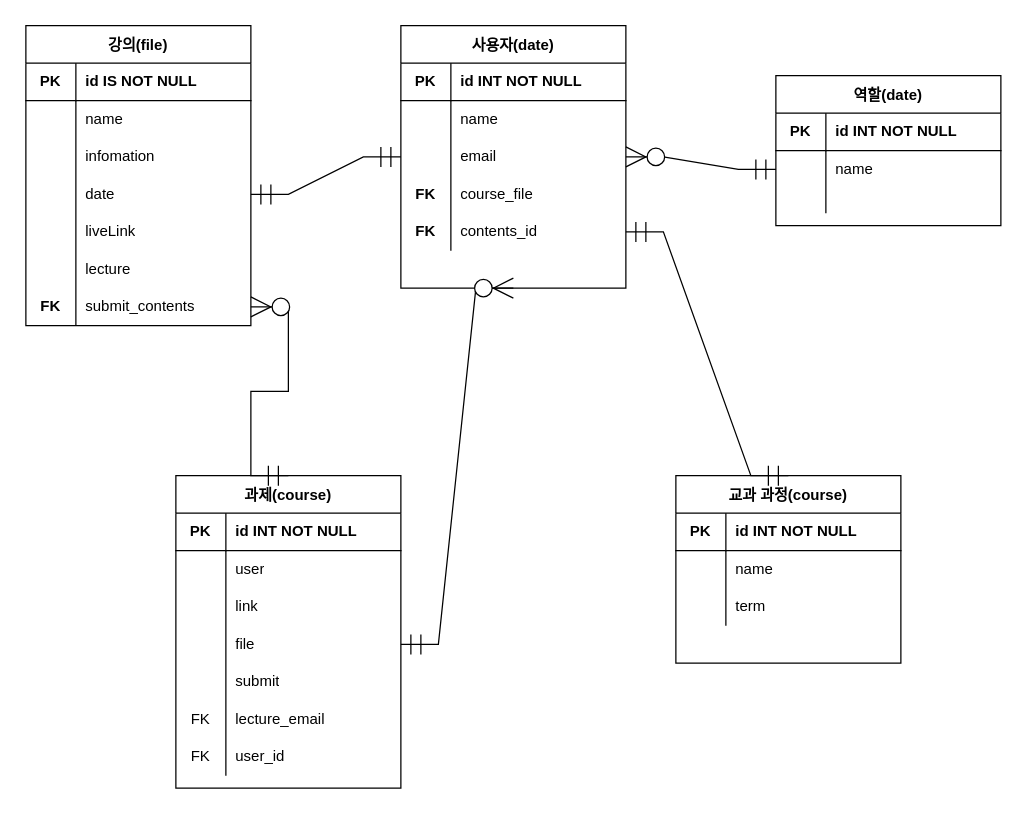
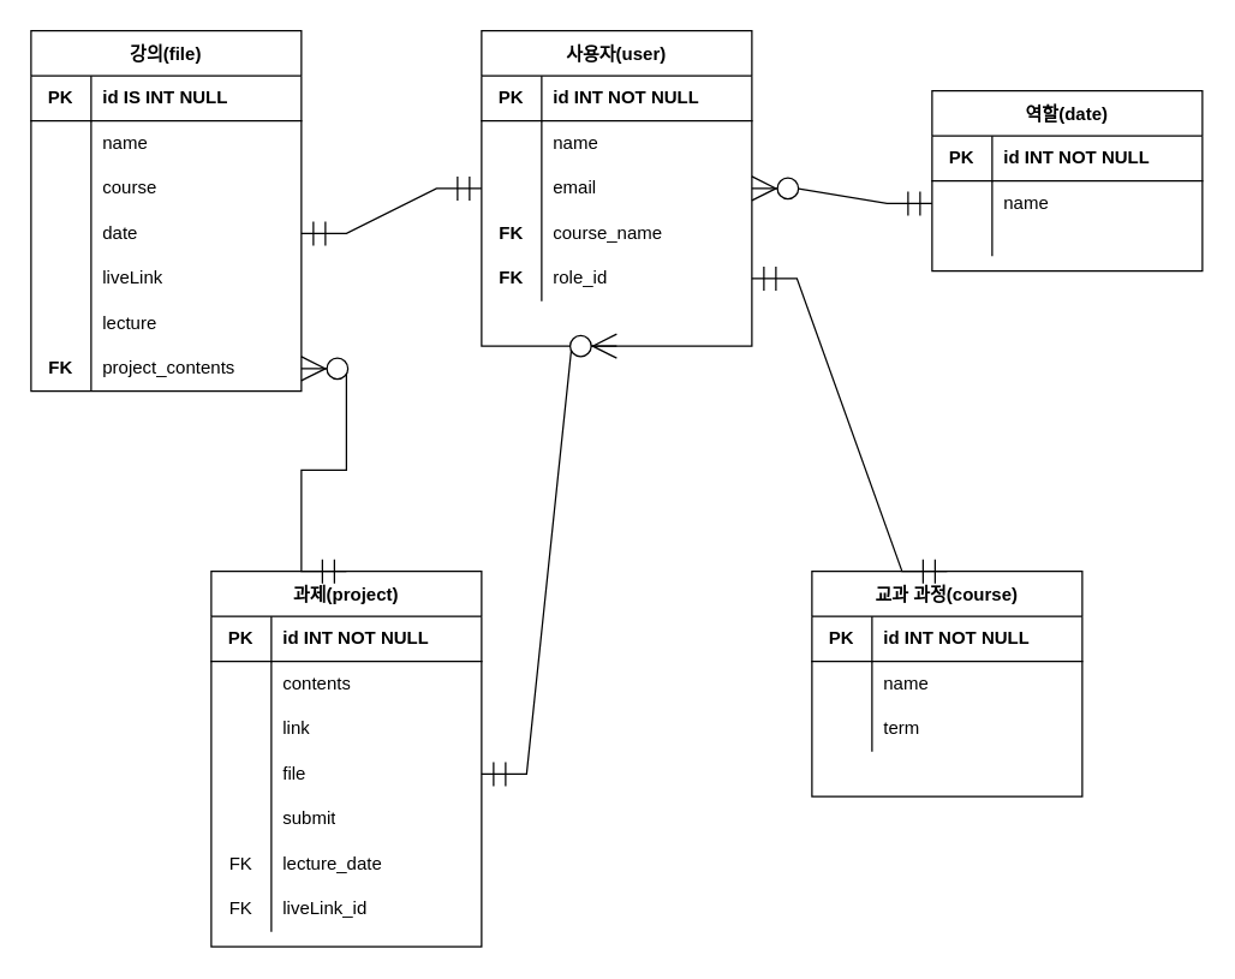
- <mxCell id="2" value="사용자(date)" style="shape=table;startSize=30;container=1;collapsible=0;childLayout=tableLayout;fixedRows=1;rowLines=0;fontStyle=1;rounded=0;" vertex="1" parent="1"><mxGeometry x="320" y="20" width="180" height="210" as="geometry" /></mxCell>
+ <mxCell id="2" value="사용자(user)" style="shape=table;startSize=30;container=1;collapsible=0;childLayout=tableLayout;fixedRows=1;rowLines=0;fontStyle=1;rounded=0;" vertex="1" parent="1"><mxGeometry x="320" y="20" width="180" height="210" as="geometry" /></mxCell>
- <mxCell id="21" value="id IS NOT NULL" style="shape=partialRectangle;html=1;whiteSpace=wrap;connectable=0;fillColor=none;top=0;left=0;bottom=1;right=0;align=left;spacingLeft=6;overflow=hidden;rounded=0;fontStyle=1" vertex="1" parent="19"><mxGeometry x="40" width="140" height="30" as="geometry"><mxRectangle width="140" height="30" as="alternateBounds" /></mxGeometry></mxCell>
+ <mxCell id="21" value="id IS INT NULL" style="shape=partialRectangle;html=1;whiteSpace=wrap;connectable=0;fillColor=none;top=0;left=0;bottom=1;right=0;align=left;spacingLeft=6;overflow=hidden;rounded=0;fontStyle=1" vertex="1" parent="19"><mxGeometry x="40" width="140" height="30" as="geometry"><mxRectangle width="140" height="30" as="alternateBounds" /></mxGeometry></mxCell>
- <mxCell id="27" value="infomation" style="shape=partialRectangle;html=1;whiteSpace=wrap;connectable=0;fillColor=none;top=0;left=0;bottom=0;right=0;align=left;spacingLeft=6;overflow=hidden;rounded=0;" vertex="1" parent="25"><mxGeometry x="40" width="140" height="30" as="geometry"><mxRectangle width="140" height="30" as="alternateBounds" /></mxGeometry></mxCell>
+ <mxCell id="27" value="course" style="shape=partialRectangle;html=1;whiteSpace=wrap;connectable=0;fillColor=none;top=0;left=0;bottom=0;right=0;align=left;spacingLeft=6;overflow=hidden;rounded=0;" vertex="1" parent="25"><mxGeometry x="40" width="140" height="30" as="geometry"><mxRectangle width="140" height="30" as="alternateBounds" /></mxGeometry></mxCell>
- <mxCell id="14" value="course_file" style="shape=partialRectangle;html=1;whiteSpace=wrap;connectable=0;fillColor=none;top=0;left=0;bottom=0;right=0;align=left;spacingLeft=6;overflow=hidden;rounded=0;" vertex="1" parent="12"><mxGeometry x="40" width="140" height="30" as="geometry"><mxRectangle width="140" height="30" as="alternateBounds" /></mxGeometry></mxCell>
+ <mxCell id="14" value="course_name" style="shape=partialRectangle;html=1;whiteSpace=wrap;connectable=0;fillColor=none;top=0;left=0;bottom=0;right=0;align=left;spacingLeft=6;overflow=hidden;rounded=0;" vertex="1" parent="12"><mxGeometry x="40" width="140" height="30" as="geometry"><mxRectangle width="140" height="30" as="alternateBounds" /></mxGeometry></mxCell>
- <mxCell id="17" value="contents_id" style="shape=partialRectangle;html=1;whiteSpace=wrap;connectable=0;fillColor=none;top=0;left=0;bottom=0;right=0;align=left;spacingLeft=6;overflow=hidden;rounded=0;" vertex="1" parent="15"><mxGeometry x="40" width="140" height="30" as="geometry"><mxRectangle width="140" height="30" as="alternateBounds" /></mxGeometry></mxCell>
+ <mxCell id="17" value="role_id" style="shape=partialRectangle;html=1;whiteSpace=wrap;connectable=0;fillColor=none;top=0;left=0;bottom=0;right=0;align=left;spacingLeft=6;overflow=hidden;rounded=0;" vertex="1" parent="15"><mxGeometry x="40" width="140" height="30" as="geometry"><mxRectangle width="140" height="30" as="alternateBounds" /></mxGeometry></mxCell>
- <mxCell id="39" value="submit_contents" style="shape=partialRectangle;html=1;whiteSpace=wrap;connectable=0;fillColor=none;top=0;left=0;bottom=0;right=0;align=left;spacingLeft=6;overflow=hidden;rounded=0;" vertex="1" parent="37"><mxGeometry x="40" width="140" height="30" as="geometry"><mxRectangle width="140" height="30" as="alternateBounds" /></mxGeometry></mxCell>
+ <mxCell id="39" value="project_contents" style="shape=partialRectangle;html=1;whiteSpace=wrap;connectable=0;fillColor=none;top=0;left=0;bottom=0;right=0;align=left;spacingLeft=6;overflow=hidden;rounded=0;" vertex="1" parent="37"><mxGeometry x="40" width="140" height="30" as="geometry"><mxRectangle width="140" height="30" as="alternateBounds" /></mxGeometry></mxCell>
- <mxCell id="40" value="과제(course)" style="shape=table;startSize=30;container=1;collapsible=0;childLayout=tableLayout;fixedRows=1;rowLines=0;fontStyle=1;rounded=0;" vertex="1" parent="1"><mxGeometry x="140" y="380" width="180" height="250" as="geometry" /></mxCell>
+ <mxCell id="40" value="과제(project)" style="shape=table;startSize=30;container=1;collapsible=0;childLayout=tableLayout;fixedRows=1;rowLines=0;fontStyle=1;rounded=0;" vertex="1" parent="1"><mxGeometry x="140" y="380" width="180" height="250" as="geometry" /></mxCell>
- <mxCell id="46" value="user" style="shape=partialRectangle;html=1;whiteSpace=wrap;connectable=0;fillColor=none;top=0;left=0;bottom=0;right=0;align=left;spacingLeft=6;overflow=hidden;swimlaneLine=1;rounded=0;" vertex="1" parent="44"><mxGeometry x="40" width="140" height="30" as="geometry"><mxRectangle width="140" height="30" as="alternateBounds" /></mxGeometry></mxCell>
+ <mxCell id="46" value="contents" style="shape=partialRectangle;html=1;whiteSpace=wrap;connectable=0;fillColor=none;top=0;left=0;bottom=0;right=0;align=left;spacingLeft=6;overflow=hidden;swimlaneLine=1;rounded=0;" vertex="1" parent="44"><mxGeometry x="40" width="140" height="30" as="geometry"><mxRectangle width="140" height="30" as="alternateBounds" /></mxGeometry></mxCell>
- <mxCell id="58" value="lecture_email" style="shape=partialRectangle;html=1;whiteSpace=wrap;connectable=0;fillColor=none;top=0;left=0;bottom=0;right=0;align=left;spacingLeft=6;overflow=hidden;swimlaneLine=1;rounded=0;" vertex="1" parent="56"><mxGeometry x="40" width="140" height="30" as="geometry"><mxRectangle width="140" height="30" as="alternateBounds" /></mxGeometry></mxCell>
+ <mxCell id="58" value="lecture_date" style="shape=partialRectangle;html=1;whiteSpace=wrap;connectable=0;fillColor=none;top=0;left=0;bottom=0;right=0;align=left;spacingLeft=6;overflow=hidden;swimlaneLine=1;rounded=0;" vertex="1" parent="56"><mxGeometry x="40" width="140" height="30" as="geometry"><mxRectangle width="140" height="30" as="alternateBounds" /></mxGeometry></mxCell>
- <mxCell id="61" value="user_id" style="shape=partialRectangle;html=1;whiteSpace=wrap;connectable=0;fillColor=none;top=0;left=0;bottom=0;right=0;align=left;spacingLeft=6;overflow=hidden;swimlaneLine=1;rounded=0;" vertex="1" parent="59"><mxGeometry x="40" width="140" height="30" as="geometry"><mxRectangle width="140" height="30" as="alternateBounds" /></mxGeometry></mxCell>
+ <mxCell id="61" value="liveLink_id" style="shape=partialRectangle;html=1;whiteSpace=wrap;connectable=0;fillColor=none;top=0;left=0;bottom=0;right=0;align=left;spacingLeft=6;overflow=hidden;swimlaneLine=1;rounded=0;" vertex="1" parent="59"><mxGeometry x="40" width="140" height="30" as="geometry"><mxRectangle width="140" height="30" as="alternateBounds" /></mxGeometry></mxCell>
